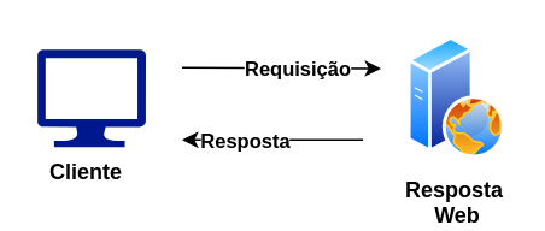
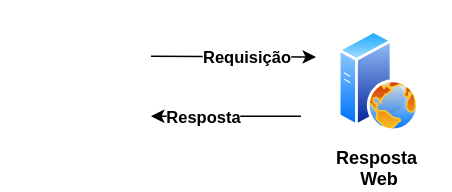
- <mxCell id="2" value="&lt;b&gt;Cliente&amp;nbsp;&amp;nbsp;&lt;/b&gt;" style="sketch=0;aspect=fixed;pointerEvents=1;shadow=0;dashed=0;html=1;strokeColor=none;labelPosition=center;verticalLabelPosition=bottom;verticalAlign=top;align=center;fillColor=#00188D;shape=mxgraph.azure.computer" vertex="1" parent="1"><mxGeometry x="20" y="27" width="60" height="54" as="geometry" /></mxCell>
